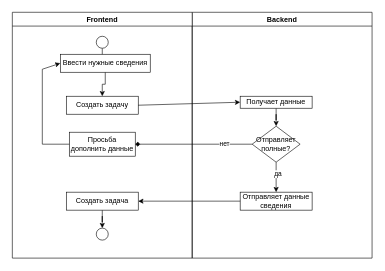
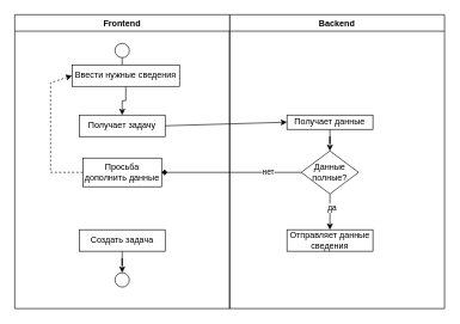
- <mxCell id="13" value="Создать задачу" style="rounded=0;whiteSpace=wrap;html=1;" vertex="1" parent="3"><mxGeometry x="90" y="140" width="120" height="30" as="geometry" /></mxCell>
+ <mxCell id="13" value="Получает задачу" style="rounded=0;whiteSpace=wrap;html=1;" vertex="1" parent="3"><mxGeometry x="90" y="140" width="120" height="30" as="geometry" /></mxCell>
- <mxCell id="20" value="" style="endArrow=classic;html=1;rounded=0;entryX=0;entryY=0.5;entryDx=0;entryDy=0;exitX=0;exitY=0.5;exitDx=0;exitDy=0;" edge="1" parent="3" source="17" target="15"><mxGeometry width="50" height="50" relative="1" as="geometry"><mxPoint x="10" y="180" as="sourcePoint" /><mxPoint x="60" y="130" as="targetPoint" /><Array as="points"><mxPoint x="50" y="220" /><mxPoint x="50" y="95" /></Array></mxGeometry></mxCell>
+ <mxCell id="20" value="" style="endArrow=classic;html=1;rounded=0;entryX=0;entryY=0.5;entryDx=0;entryDy=0;exitX=0;exitY=0.5;exitDx=0;exitDy=0;dashed=1;" edge="1" parent="3" source="17" target="15"><mxGeometry width="50" height="50" relative="1" as="geometry"><mxPoint x="10" y="180" as="sourcePoint" /><mxPoint x="60" y="130" as="targetPoint" /><Array as="points"><mxPoint x="50" y="220" /><mxPoint x="50" y="95" /></Array></mxGeometry></mxCell>
- <mxCell id="9" value="Отправляет полные?" style="rhombus;whiteSpace=wrap;html=1;" vertex="1" parent="4"><mxGeometry x="100" y="190" width="80" height="60" as="geometry" /></mxCell>
+ <mxCell id="9" value="Данные полные?" style="rhombus;whiteSpace=wrap;html=1;" vertex="1" parent="4"><mxGeometry x="100" y="190" width="80" height="60" as="geometry" /></mxCell>
- <mxCell id="23" value="" style="endArrow=classic;html=1;rounded=0;exitX=0;exitY=0.5;exitDx=0;exitDy=0;entryX=1;entryY=0.5;entryDx=0;entryDy=0;" edge="1" parent="3" source="10" target="22"><mxGeometry width="50" height="50" relative="1" as="geometry"><mxPoint x="240" y="230" as="sourcePoint" /><mxPoint x="290" y="180" as="targetPoint" /></mxGeometry></mxCell>
